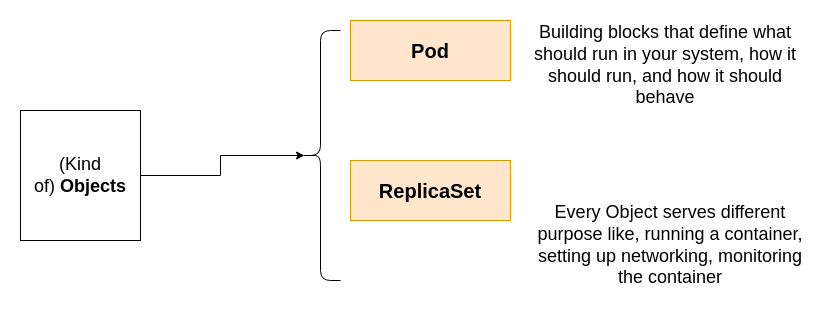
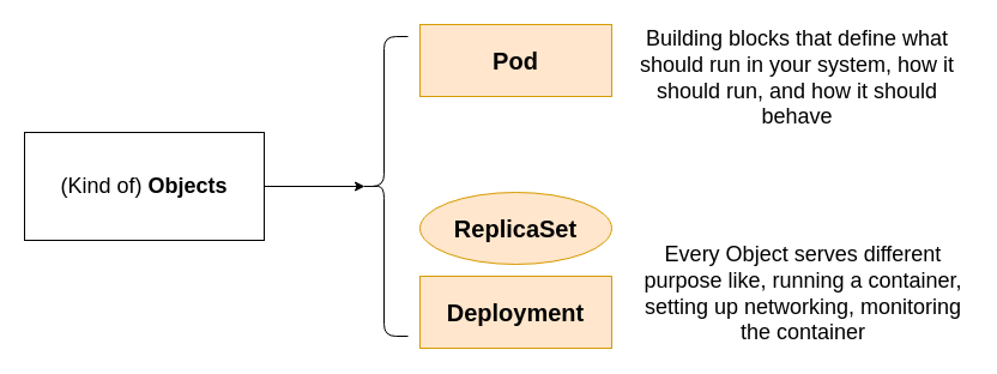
- <mxCell id="2" value="&lt;font style=&quot;font-size: 18px;&quot;&gt;(Kind of)&amp;nbsp;&lt;b&gt;Objects&lt;/b&gt;&lt;/font&gt;" style="rounded=0;whiteSpace=wrap;html=1;" parent="1" vertex="1"><mxGeometry x="20" y="110" width="120" height="130" as="geometry" /></mxCell>
+ <mxCell id="2" value="&lt;font style=&quot;font-size: 18px;&quot;&gt;(Kind of)&amp;nbsp;&lt;b&gt;Objects&lt;/b&gt;&lt;/font&gt;" style="rounded=0;whiteSpace=wrap;html=1;" parent="1" vertex="1"><mxGeometry x="20" y="110" width="200" height="90" as="geometry" /></mxCell>
- <mxCell id="4" value="&lt;font style=&quot;font-size: 20px;&quot;&gt;&lt;b&gt;ReplicaSet&lt;/b&gt;&lt;/font&gt;" style="rounded=0;whiteSpace=wrap;html=1;fillColor=#ffe6cc;strokeColor=#d79b00;" parent="1" vertex="1"><mxGeometry x="350" y="160" width="160" height="60" as="geometry" /></mxCell>
+ <mxCell id="4" value="&lt;font style=&quot;font-size: 20px;&quot;&gt;&lt;b&gt;ReplicaSet&lt;/b&gt;&lt;/font&gt;" style="ellipse;whiteSpace=wrap;html=1;fillColor=#ffe6cc;strokeColor=#d79b00;" parent="1" vertex="1"><mxGeometry x="350" y="160" width="160" height="60" as="geometry" /></mxCell>
+ <mxCell id="5" value="&lt;font style=&quot;font-size: 20px;&quot;&gt;&lt;b&gt;Deployment&lt;/b&gt;&lt;/font&gt;" style="rounded=0;whiteSpace=wrap;html=1;fillColor=#ffe6cc;strokeColor=#d79b00;" parent="1" vertex="1"><mxGeometry x="350" y="230" width="160" height="60" as="geometry" /></mxCell>
